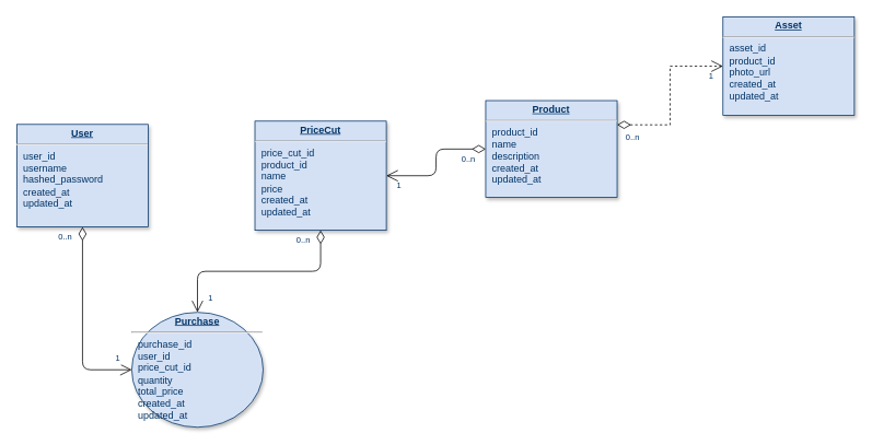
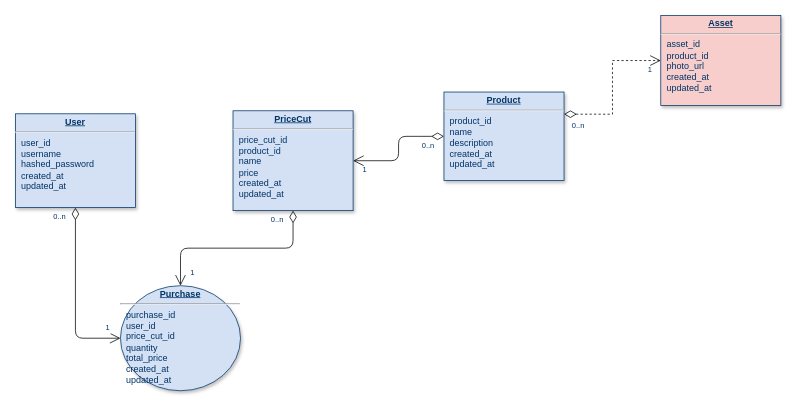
- <mxCell id="3" value="&lt;p style=&quot;margin: 0px; margin-top: 4px; text-align: center; text-decoration: underline;&quot;&gt;&lt;b&gt;Asset&lt;/b&gt;&lt;/p&gt;&lt;hr&gt;&lt;p style=&quot;margin: 0px; margin-left: 8px;&quot;&gt;asset_id&lt;/p&gt;&lt;p style=&quot;margin: 0px; margin-left: 8px;&quot;&gt;product_id&lt;/p&gt;&lt;p style=&quot;margin: 0px; margin-left: 8px;&quot;&gt;photo_url&lt;/p&gt;&lt;p style=&quot;margin: 0px; margin-left: 8px;&quot;&gt;created_at&lt;/p&gt;&lt;p style=&quot;margin: 0px; margin-left: 8px;&quot;&gt;updated_at&lt;/p&gt;" style="verticalAlign=top;align=left;overflow=fill;fontSize=12;fontFamily=Helvetica;html=1;strokeColor=#003366;shadow=1;fillColor=#D4E1F5;fontColor=#003366" parent="1" vertex="1"><mxGeometry x="880" y="20" width="160" height="120" as="geometry" /></mxCell>
+ <mxCell id="3" value="&lt;p style=&quot;margin: 0px; margin-top: 4px; text-align: center; text-decoration: underline;&quot;&gt;&lt;b&gt;Asset&lt;/b&gt;&lt;/p&gt;&lt;hr&gt;&lt;p style=&quot;margin: 0px; margin-left: 8px;&quot;&gt;asset_id&lt;/p&gt;&lt;p style=&quot;margin: 0px; margin-left: 8px;&quot;&gt;product_id&lt;/p&gt;&lt;p style=&quot;margin: 0px; margin-left: 8px;&quot;&gt;photo_url&lt;/p&gt;&lt;p style=&quot;margin: 0px; margin-left: 8px;&quot;&gt;created_at&lt;/p&gt;&lt;p style=&quot;margin: 0px; margin-left: 8px;&quot;&gt;updated_at&lt;/p&gt;" style="verticalAlign=top;align=left;overflow=fill;fontSize=12;fontFamily=Helvetica;html=1;strokeColor=#003366;shadow=1;fillColor=#f8cecc;fontColor=#003366;" parent="1" vertex="1"><mxGeometry x="880" y="20" width="160" height="120" as="geometry" /></mxCell>
